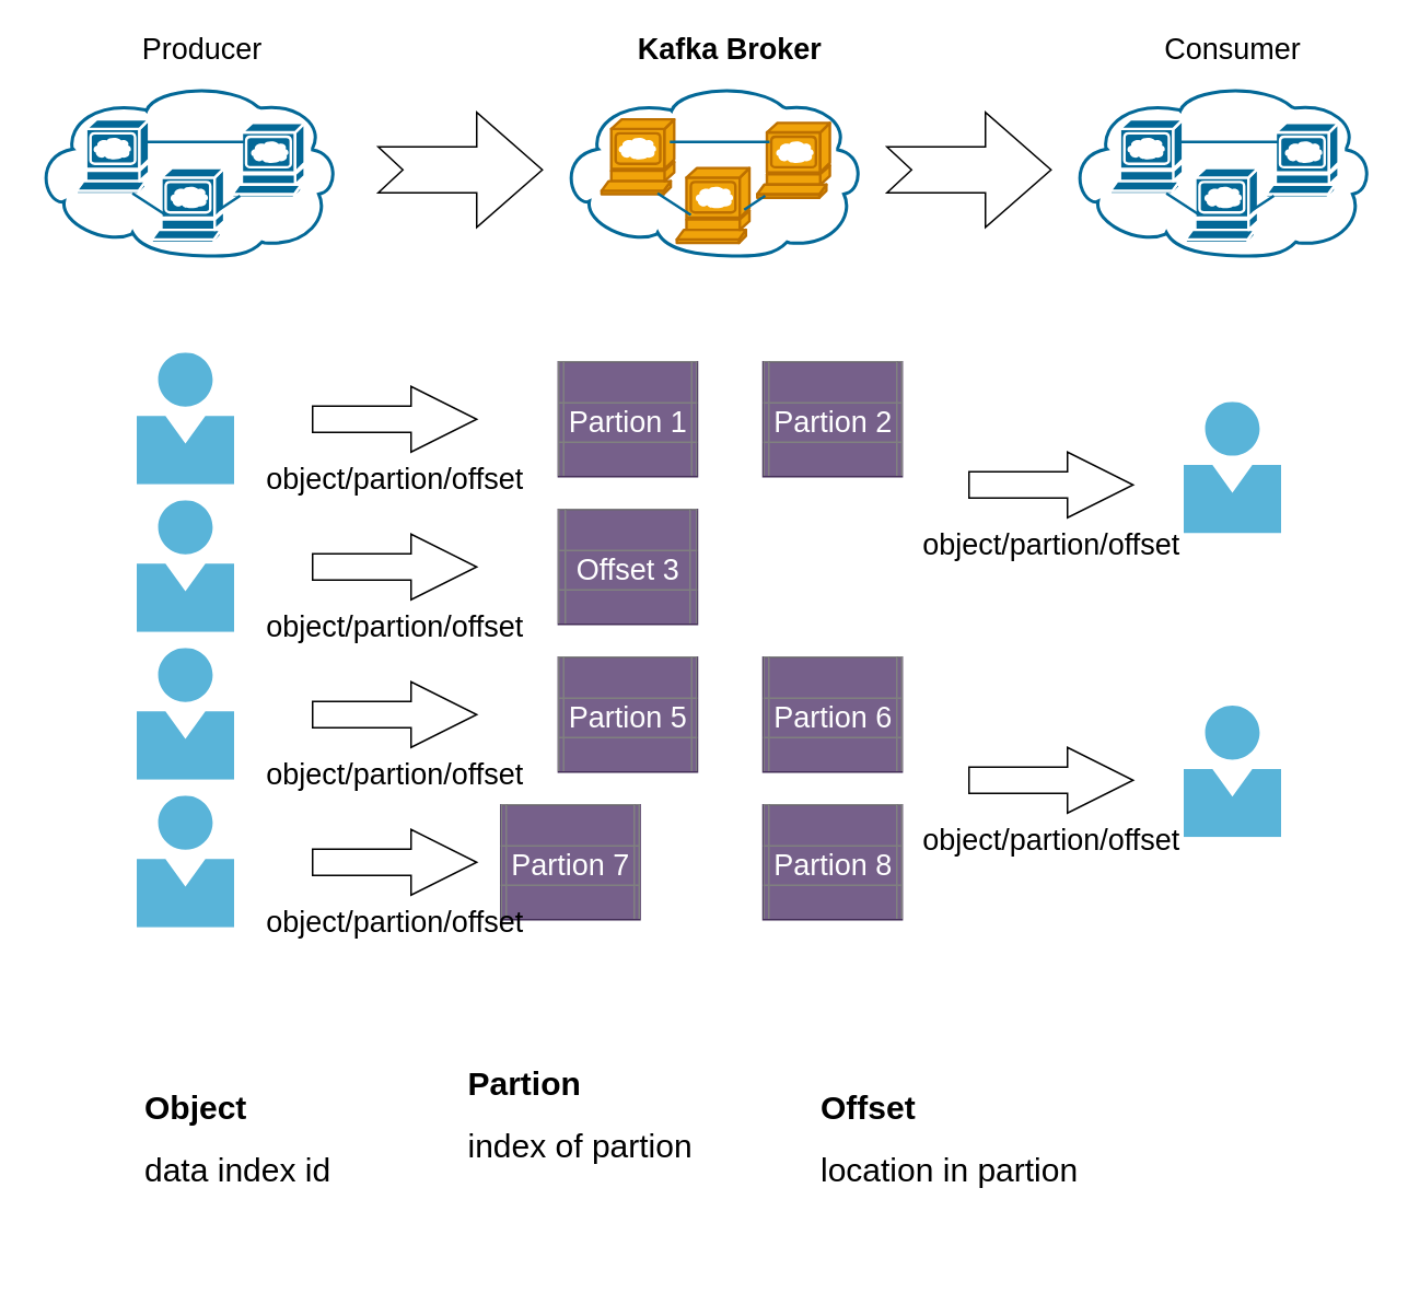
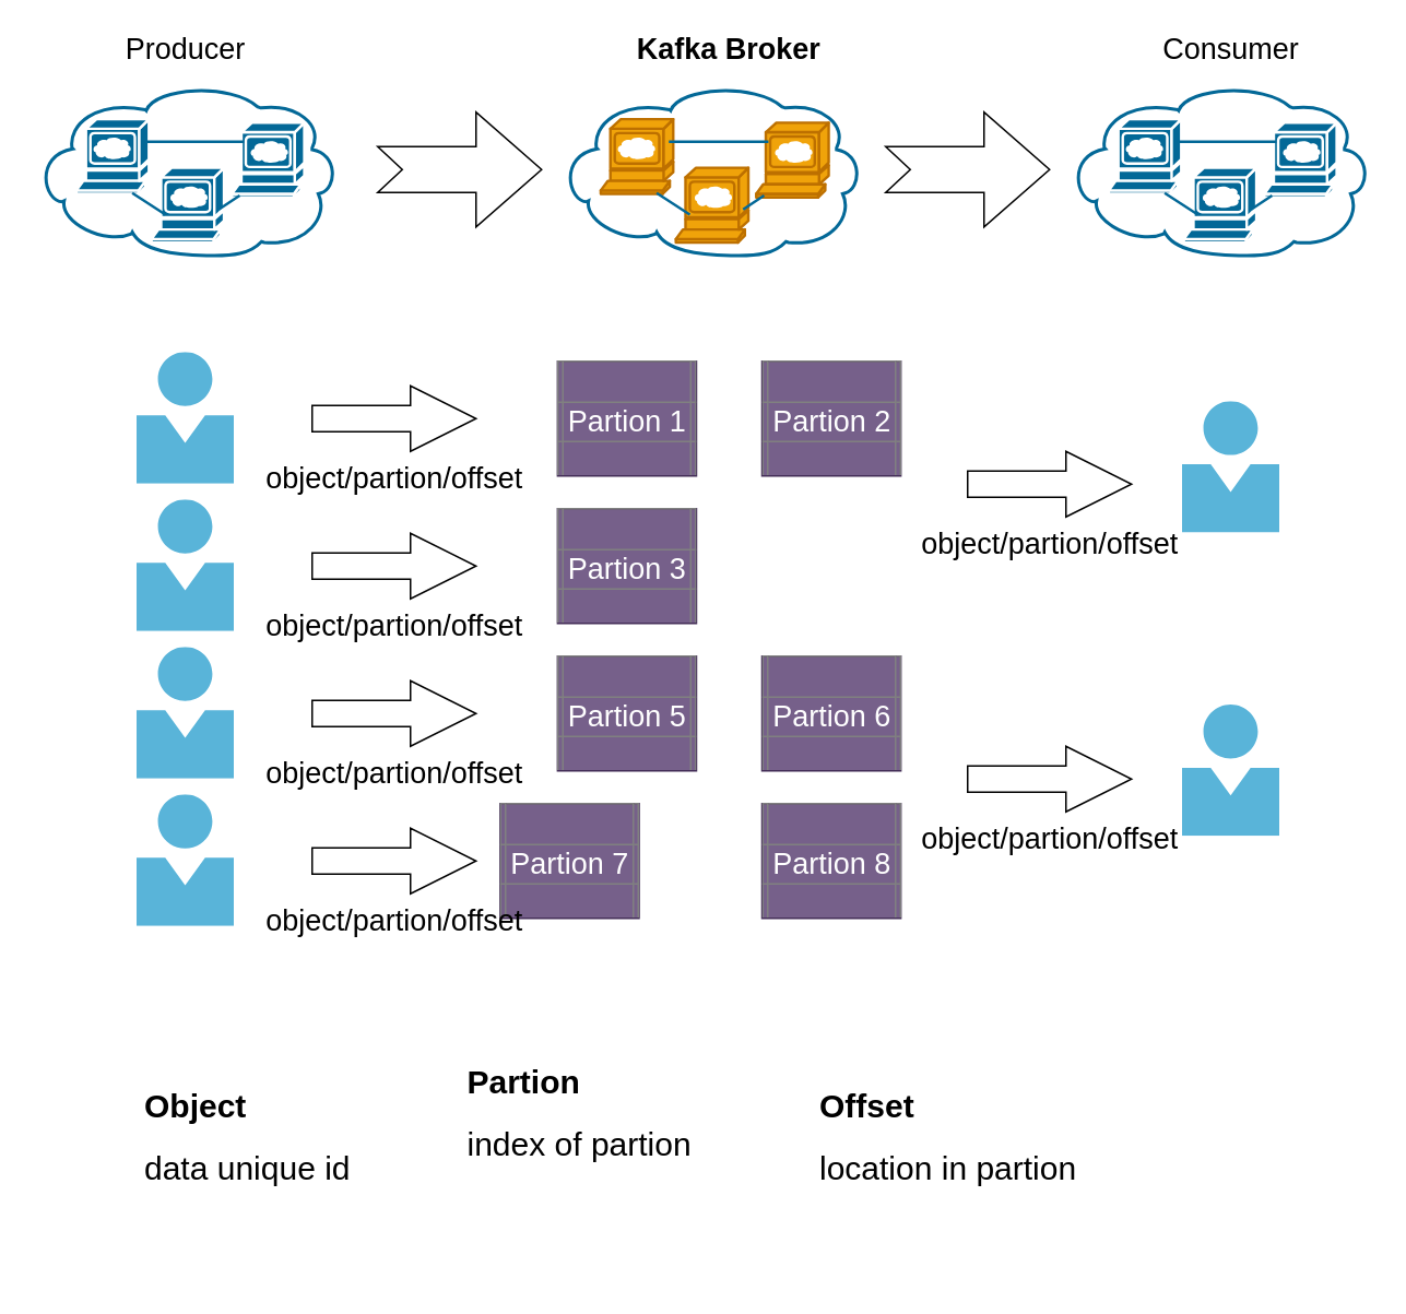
- <mxCell id="5" value="Producer" style="text;html=1;strokeColor=none;fillColor=none;align=center;verticalAlign=middle;whiteSpace=wrap;rounded=0;fontSize=18;" vertex="1" parent="1"><mxGeometry x="83" y="20" width="80" height="20" as="geometry" /></mxCell>
+ <mxCell id="5" value="Producer" style="text;html=1;strokeColor=none;fillColor=none;align=center;verticalAlign=middle;whiteSpace=wrap;rounded=0;fontSize=18;" vertex="1" parent="1"><mxGeometry x="73" y="20" width="80" height="20" as="geometry" /></mxCell>
- <mxCell id="11" value="&lt;table border=&quot;1&quot; width=&quot;100%&quot; style=&quot;width: 100% ; height: 100% ; border-collapse: collapse&quot;&gt;&lt;tbody&gt;&lt;tr&gt;&lt;td align=&quot;center&quot;&gt;&lt;br&gt;&lt;/td&gt;&lt;td align=&quot;center&quot;&gt;&lt;br&gt;&lt;/td&gt;&lt;td align=&quot;center&quot;&gt;&lt;br&gt;&lt;/td&gt;&lt;/tr&gt;&lt;tr&gt;&lt;td align=&quot;center&quot;&gt;&lt;br&gt;&lt;/td&gt;&lt;td align=&quot;center&quot;&gt;Offset 3&lt;/td&gt;&lt;td align=&quot;center&quot;&gt;&lt;br&gt;&lt;/td&gt;&lt;/tr&gt;&lt;tr&gt;&lt;td align=&quot;center&quot;&gt;&lt;br&gt;&lt;/td&gt;&lt;td align=&quot;center&quot;&gt;&lt;br&gt;&lt;/td&gt;&lt;td align=&quot;center&quot;&gt;&lt;br&gt;&lt;/td&gt;&lt;/tr&gt;&lt;/tbody&gt;&lt;/table&gt;" style="text;html=1;strokeColor=#432D57;fillColor=#76608a;overflow=fill;fontSize=18;fontColor=#ffffff;" vertex="1" parent="1"><mxGeometry x="339.75" y="310" width="84.75" height="70" as="geometry" /></mxCell>
+ <mxCell id="11" value="&lt;table border=&quot;1&quot; width=&quot;100%&quot; style=&quot;width: 100% ; height: 100% ; border-collapse: collapse&quot;&gt;&lt;tbody&gt;&lt;tr&gt;&lt;td align=&quot;center&quot;&gt;&lt;br&gt;&lt;/td&gt;&lt;td align=&quot;center&quot;&gt;&lt;br&gt;&lt;/td&gt;&lt;td align=&quot;center&quot;&gt;&lt;br&gt;&lt;/td&gt;&lt;/tr&gt;&lt;tr&gt;&lt;td align=&quot;center&quot;&gt;&lt;br&gt;&lt;/td&gt;&lt;td align=&quot;center&quot;&gt;Partion 3&lt;/td&gt;&lt;td align=&quot;center&quot;&gt;&lt;br&gt;&lt;/td&gt;&lt;/tr&gt;&lt;tr&gt;&lt;td align=&quot;center&quot;&gt;&lt;br&gt;&lt;/td&gt;&lt;td align=&quot;center&quot;&gt;&lt;br&gt;&lt;/td&gt;&lt;td align=&quot;center&quot;&gt;&lt;br&gt;&lt;/td&gt;&lt;/tr&gt;&lt;/tbody&gt;&lt;/table&gt;" style="text;html=1;strokeColor=#432D57;fillColor=#76608a;overflow=fill;fontSize=18;fontColor=#ffffff;" vertex="1" parent="1"><mxGeometry x="339.75" y="310" width="84.75" height="70" as="geometry" /></mxCell>
- <mxCell id="29" value="&lt;h1 style=&quot;font-size: 20px&quot;&gt;&lt;font style=&quot;font-size: 20px&quot;&gt;Object&lt;/font&gt;&lt;/h1&gt;&lt;div style=&quot;font-size: 20px&quot;&gt;&lt;font style=&quot;font-size: 20px&quot;&gt;data index id&lt;/font&gt;&lt;/div&gt;" style="text;html=1;strokeColor=none;fillColor=none;spacing=5;spacingTop=-20;whiteSpace=wrap;overflow=hidden;rounded=0;fontSize=18;" vertex="1" parent="1"><mxGeometry x="83.32" y="660" width="190" height="120" as="geometry" /></mxCell>
+ <mxCell id="29" value="&lt;h1 style=&quot;font-size: 20px&quot;&gt;&lt;font style=&quot;font-size: 20px&quot;&gt;Object&lt;/font&gt;&lt;/h1&gt;&lt;div style=&quot;font-size: 20px&quot;&gt;&lt;font style=&quot;font-size: 20px&quot;&gt;data unique id&lt;/font&gt;&lt;/div&gt;" style="text;html=1;strokeColor=none;fillColor=none;spacing=5;spacingTop=-20;whiteSpace=wrap;overflow=hidden;rounded=0;fontSize=18;" vertex="1" parent="1"><mxGeometry x="83.32" y="660" width="190" height="120" as="geometry" /></mxCell>
